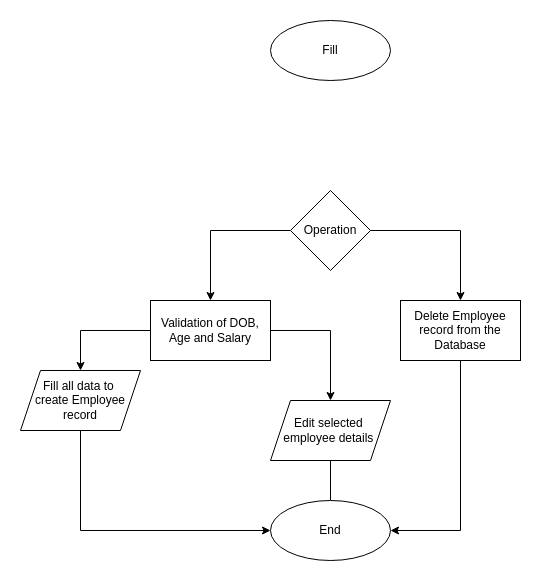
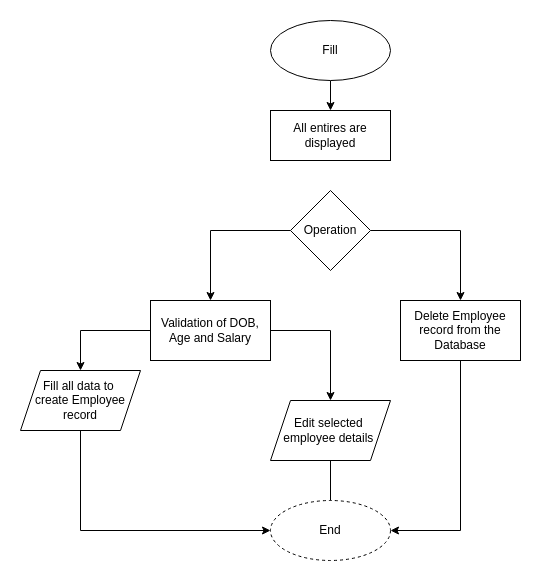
+ <mxCell id="2" style="edgeStyle=orthogonalEdgeStyle;rounded=0;orthogonalLoop=1;jettySize=auto;html=1;entryX=0.5;entryY=0;entryDx=0;entryDy=0;" edge="1" parent="1" source="3" target="4"><mxGeometry relative="1" as="geometry" /></mxCell>
+ <mxCell id="4" value="All entires are displayed" style="rounded=0;whiteSpace=wrap;html=1;" vertex="1" parent="1"><mxGeometry x="270" y="110" width="120" height="50" as="geometry" /></mxCell>
- <mxCell id="17" value="End" style="ellipse;whiteSpace=wrap;html=1;" vertex="1" parent="1"><mxGeometry x="270" y="500" width="120" height="60" as="geometry" /></mxCell>
+ <mxCell id="17" value="End" style="ellipse;whiteSpace=wrap;html=1;dashed=1;" vertex="1" parent="1"><mxGeometry x="270" y="500" width="120" height="60" as="geometry" /></mxCell>
